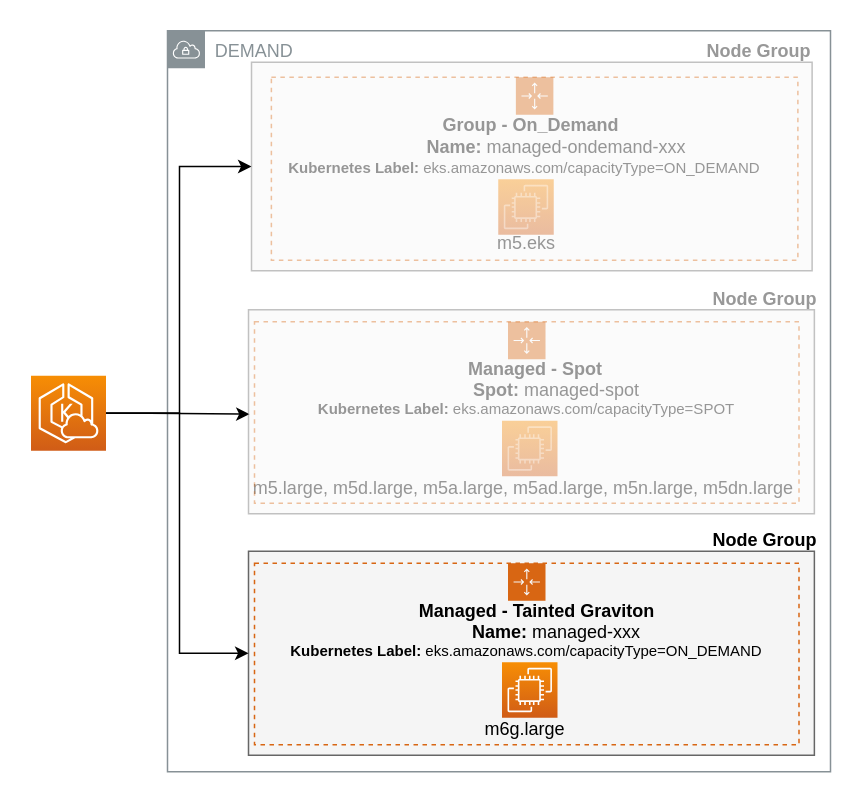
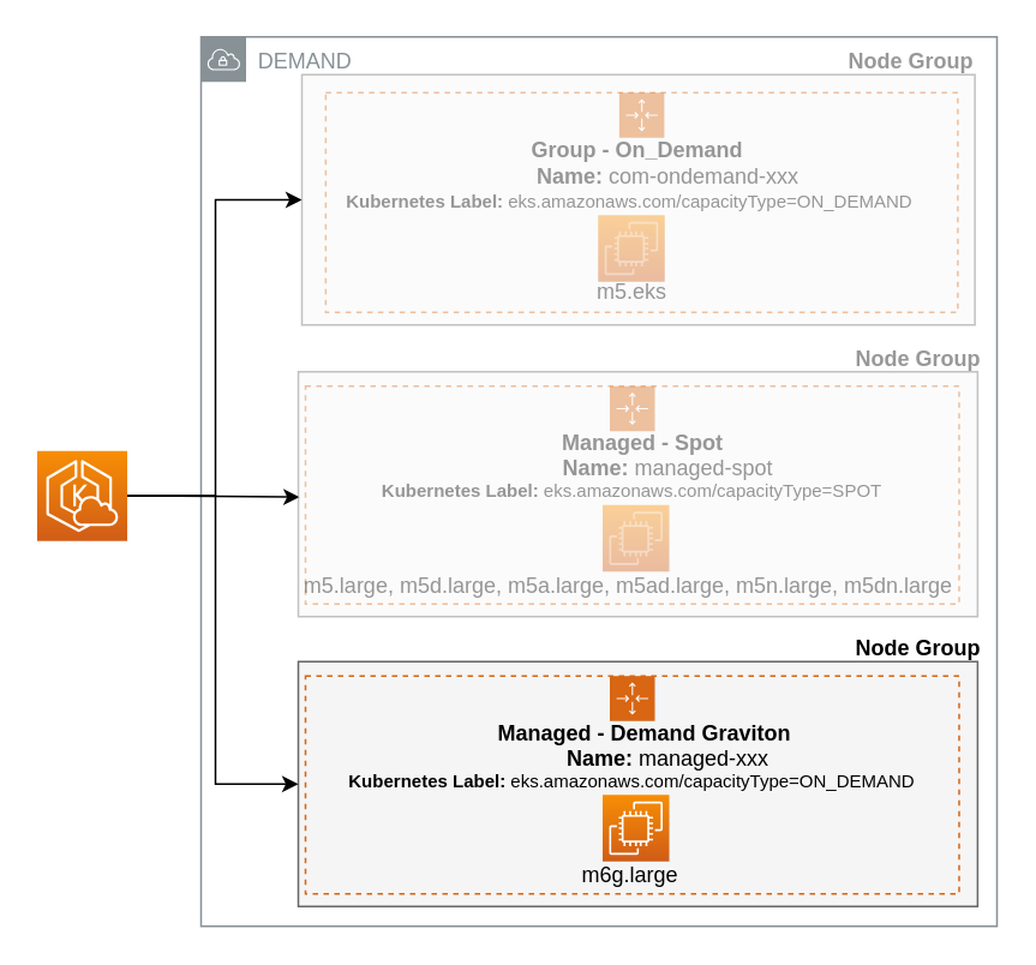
- <mxCell id="19" value="&lt;b&gt;Name: &lt;/b&gt;managed-ondemand-xxx" style="text;html=1;align=center;verticalAlign=middle;resizable=0;points=[];autosize=1;strokeColor=none;fillColor=none;opacity=40;textOpacity=40;" parent="1" vertex="1"><mxGeometry x="274" y="85" width="191" height="26" as="geometry" /></mxCell>
+ <mxCell id="19" value="&lt;b&gt;Name: &lt;/b&gt;com-ondemand-xxx" style="text;html=1;align=center;verticalAlign=middle;resizable=0;points=[];autosize=1;strokeColor=none;fillColor=none;opacity=40;textOpacity=40;" parent="1" vertex="1"><mxGeometry x="274" y="85" width="191" height="26" as="geometry" /></mxCell>
- <mxCell id="18" value="&lt;b&gt;Spot: &lt;/b&gt;managed-spot" style="text;html=1;align=center;verticalAlign=middle;resizable=0;points=[];autosize=1;strokeColor=none;fillColor=none;opacity=40;textOpacity=40;" parent="1" vertex="1"><mxGeometry x="302" y="247" width="135" height="26" as="geometry" /></mxCell>
+ <mxCell id="18" value="&lt;b&gt;Name: &lt;/b&gt;managed-spot" style="text;html=1;align=center;verticalAlign=middle;resizable=0;points=[];autosize=1;strokeColor=none;fillColor=none;opacity=40;textOpacity=40;" parent="1" vertex="1"><mxGeometry x="302" y="247" width="135" height="26" as="geometry" /></mxCell>
- <mxCell id="23" value="Managed - Tainted Graviton" style="text;html=1;align=center;verticalAlign=middle;resizable=0;points=[];autosize=1;strokeColor=none;fillColor=none;fontStyle=1" parent="1" vertex="1"><mxGeometry x="269.25" y="394" width="175" height="26" as="geometry" /></mxCell>
+ <mxCell id="23" value="Managed - Demand Graviton" style="text;html=1;align=center;verticalAlign=middle;resizable=0;points=[];autosize=1;strokeColor=none;fillColor=none;fontStyle=1" parent="1" vertex="1"><mxGeometry x="269.25" y="394" width="175" height="26" as="geometry" /></mxCell>
